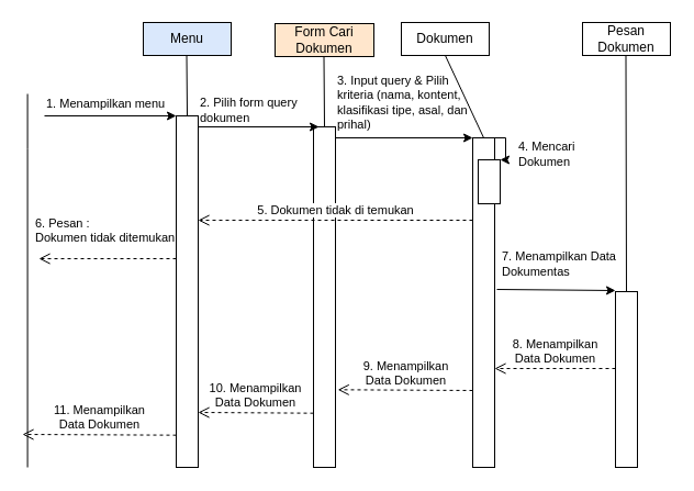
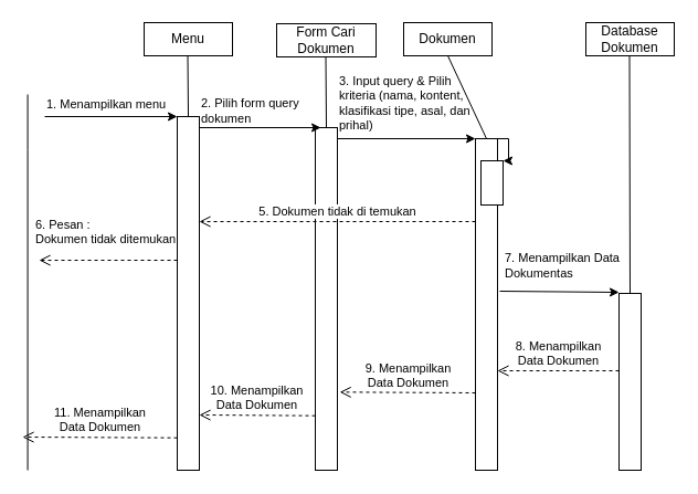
- <mxCell id="2" value="Menu" style="rounded=0;whiteSpace=wrap;html=1;fillColor=#dae8fc;" vertex="1" parent="1"><mxGeometry x="130" y="20" width="80" height="30" as="geometry" /></mxCell>
+ <mxCell id="2" value="Menu" style="rounded=0;whiteSpace=wrap;html=1;" vertex="1" parent="1"><mxGeometry x="130" y="20" width="80" height="30" as="geometry" /></mxCell>
- <mxCell id="5" value="Pesan Dokumen" style="rounded=0;whiteSpace=wrap;html=1;" vertex="1" parent="1"><mxGeometry x="530" y="20" width="80" height="30" as="geometry" /></mxCell>
+ <mxCell id="5" value="Database Dokumen" style="rounded=0;whiteSpace=wrap;html=1;" vertex="1" parent="1"><mxGeometry x="530" y="20" width="80" height="30" as="geometry" /></mxCell>
- <mxCell id="3" value="Form Cari Dokumen" style="rounded=0;whiteSpace=wrap;html=1;fillColor=#ffe6cc;" vertex="1" parent="1"><mxGeometry x="250" y="21" width="90" height="30" as="geometry" /></mxCell>
+ <mxCell id="3" value="Form Cari Dokumen" style="rounded=0;whiteSpace=wrap;html=1;" vertex="1" parent="1"><mxGeometry x="250" y="21" width="90" height="30" as="geometry" /></mxCell>
- <mxCell id="17" value="&lt;div style=&quot;font-size: 11px;&quot;&gt;&lt;span style=&quot;font-size: 11px;&quot;&gt;4. Mencari&amp;nbsp;&lt;/span&gt;&lt;/div&gt;&lt;div style=&quot;font-size: 11px;&quot;&gt;&lt;span style=&quot;font-size: 11px;&quot;&gt;Dokumen&lt;/span&gt;&lt;/div&gt;" style="text;html=1;strokeColor=none;fillColor=none;align=left;verticalAlign=middle;whiteSpace=wrap;rounded=0;fontSize=11;" vertex="1" parent="1"><mxGeometry x="470" y="125" width="80" height="30" as="geometry" /></mxCell>
